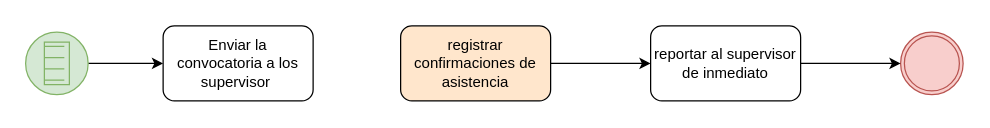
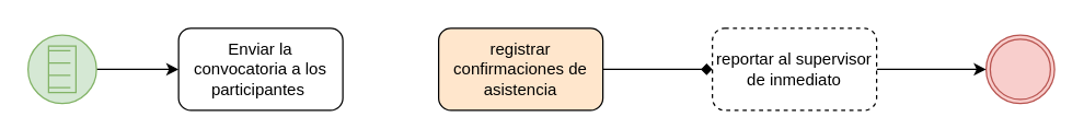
- <mxCell id="7" value="Enviar la convocatoria a los supervisor&amp;nbsp;" style="rounded=1;whiteSpace=wrap;html=1;" vertex="1" parent="1"><mxGeometry x="130" y="20" width="120" height="60" as="geometry" /></mxCell>
+ <mxCell id="7" value="Enviar la convocatoria a los participantes&amp;nbsp;" style="rounded=1;whiteSpace=wrap;html=1;" vertex="1" parent="1"><mxGeometry x="130" y="20" width="120" height="60" as="geometry" /></mxCell>
- <mxCell id="8" value="" style="edgeStyle=orthogonalEdgeStyle;rounded=0;orthogonalLoop=1;jettySize=auto;html=1;" edge="1" parent="1" source="9" target="6"><mxGeometry relative="1" as="geometry" /></mxCell>
+ <mxCell id="8" value="" style="edgeStyle=orthogonalEdgeStyle;rounded=0;orthogonalLoop=1;jettySize=auto;html=1;endArrow=diamond;" edge="1" parent="1" source="9" target="6"><mxGeometry relative="1" as="geometry" /></mxCell>
- <mxCell id="6" value="reportar al supervisor de inmediato" style="rounded=1;whiteSpace=wrap;html=1;" vertex="1" parent="1"><mxGeometry x="520" y="20" width="120" height="60" as="geometry" /></mxCell>
+ <mxCell id="6" value="reportar al supervisor de inmediato" style="rounded=1;whiteSpace=wrap;html=1;dashed=1;" vertex="1" parent="1"><mxGeometry x="520" y="20" width="120" height="60" as="geometry" /></mxCell>
